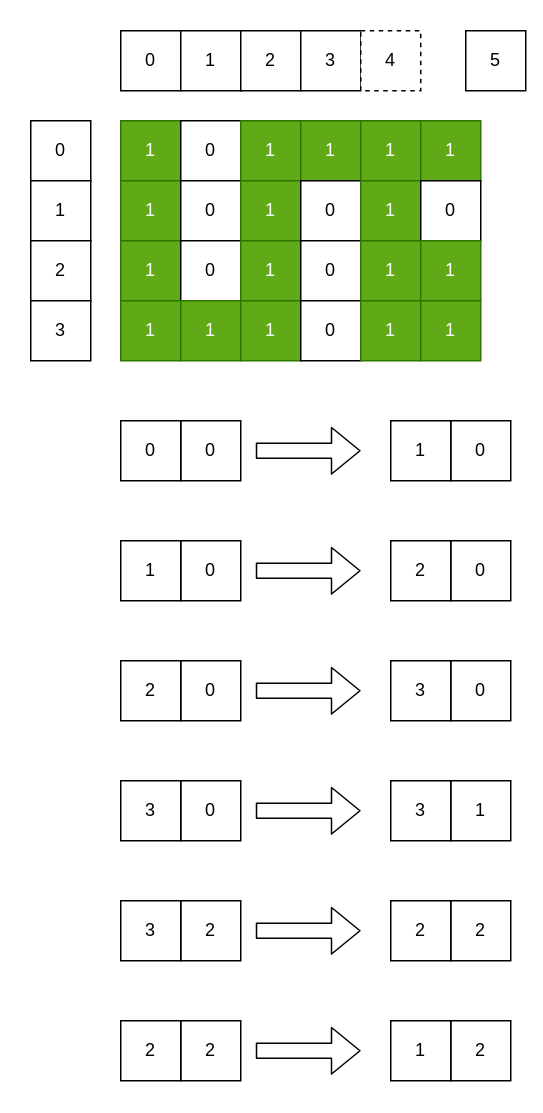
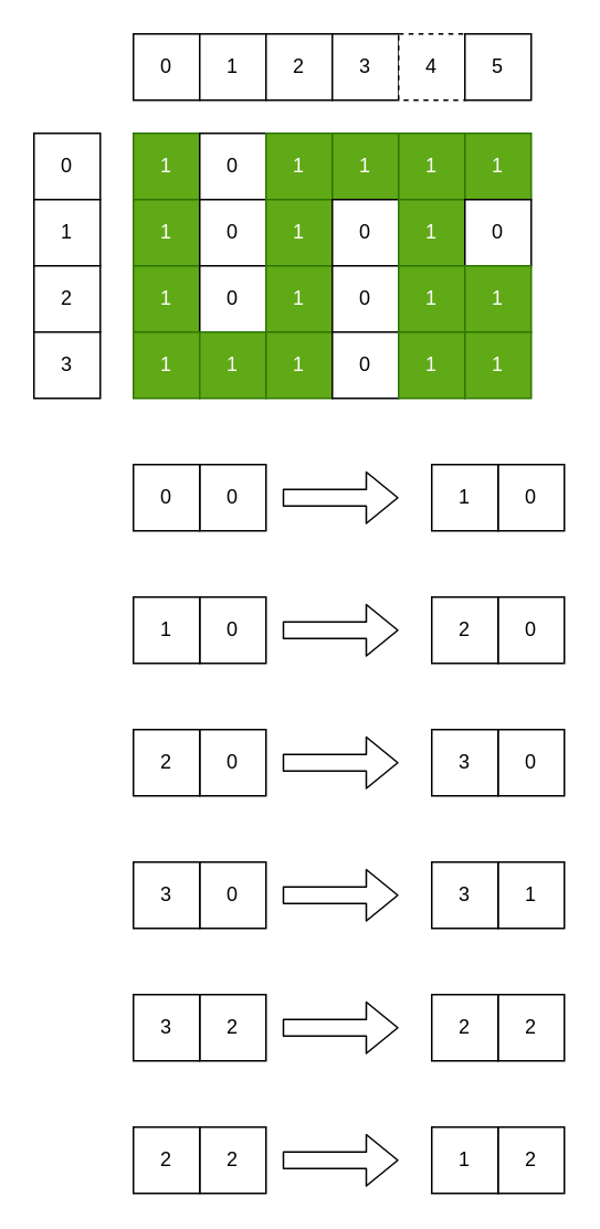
- <mxCell id="35" value="5" style="rounded=0;whiteSpace=wrap;html=1;" vertex="1" parent="1"><mxGeometry x="310" y="20" width="40" height="40" as="geometry" /></mxCell>
+ <mxCell id="35" value="5" style="rounded=0;whiteSpace=wrap;html=1;" vertex="1" parent="1"><mxGeometry x="280" y="20" width="40" height="40" as="geometry" /></mxCell>
